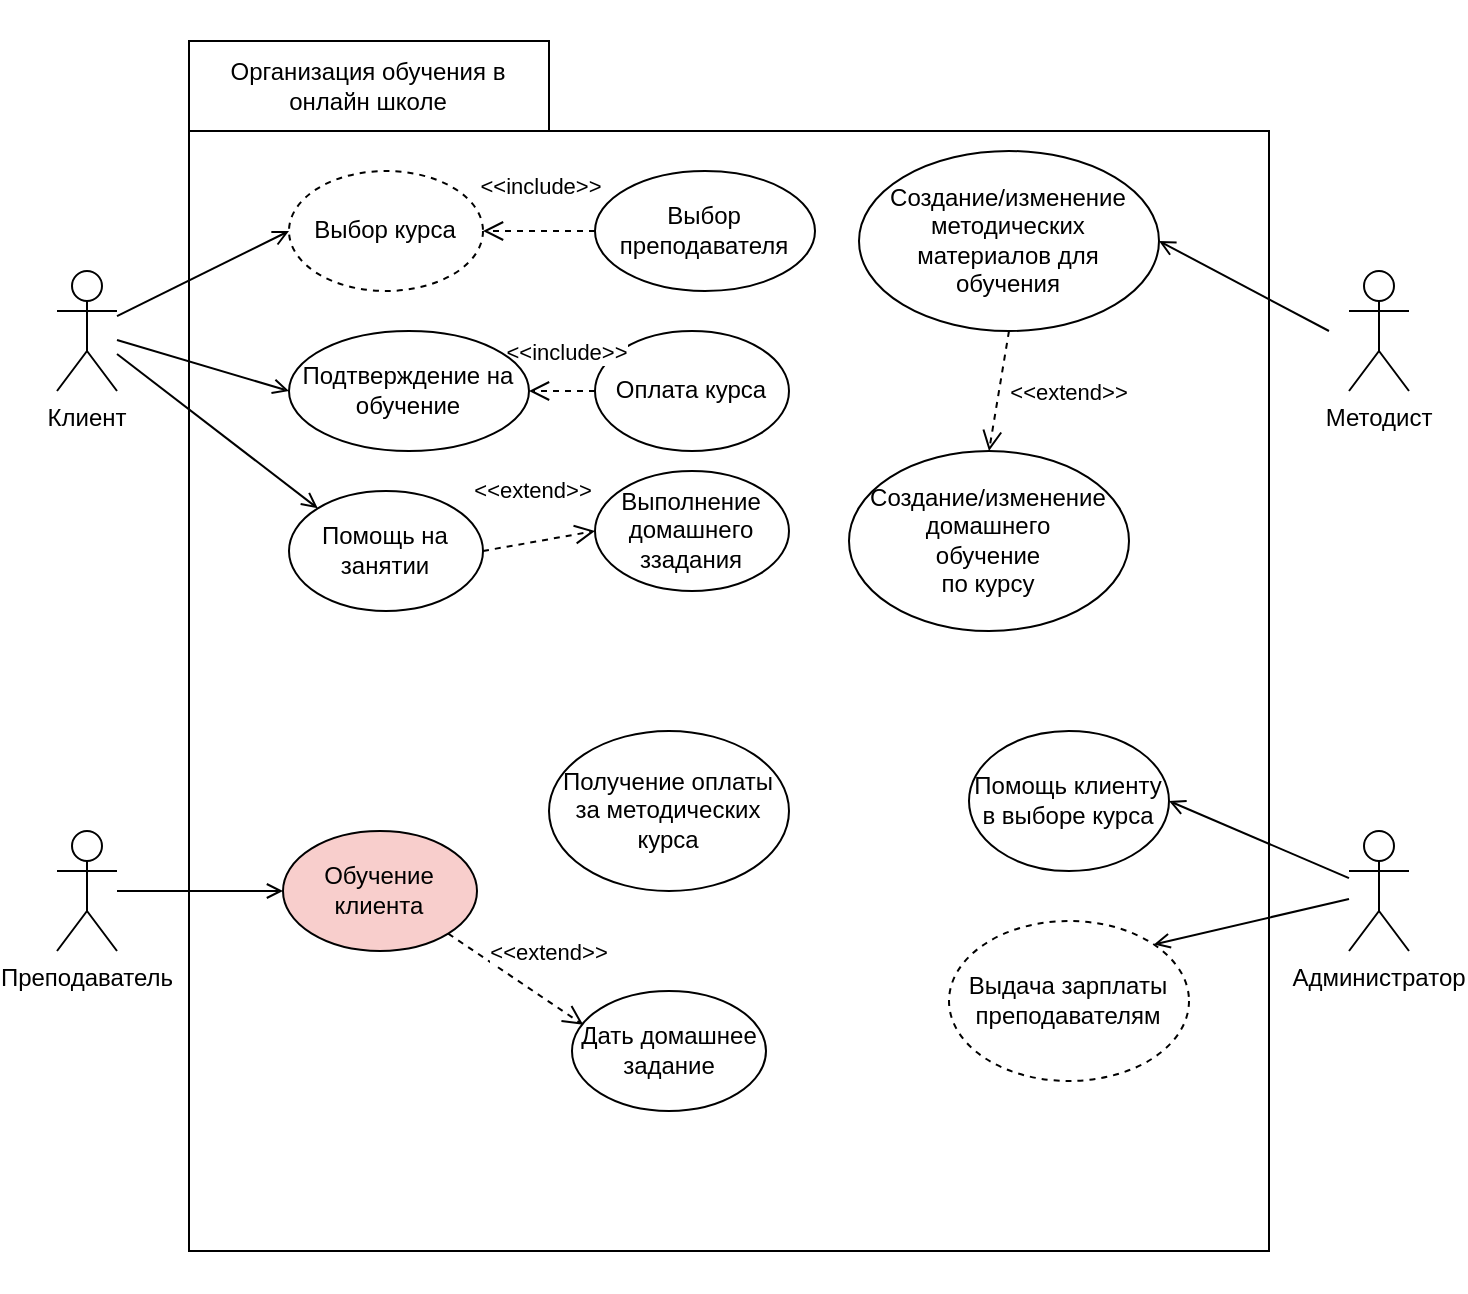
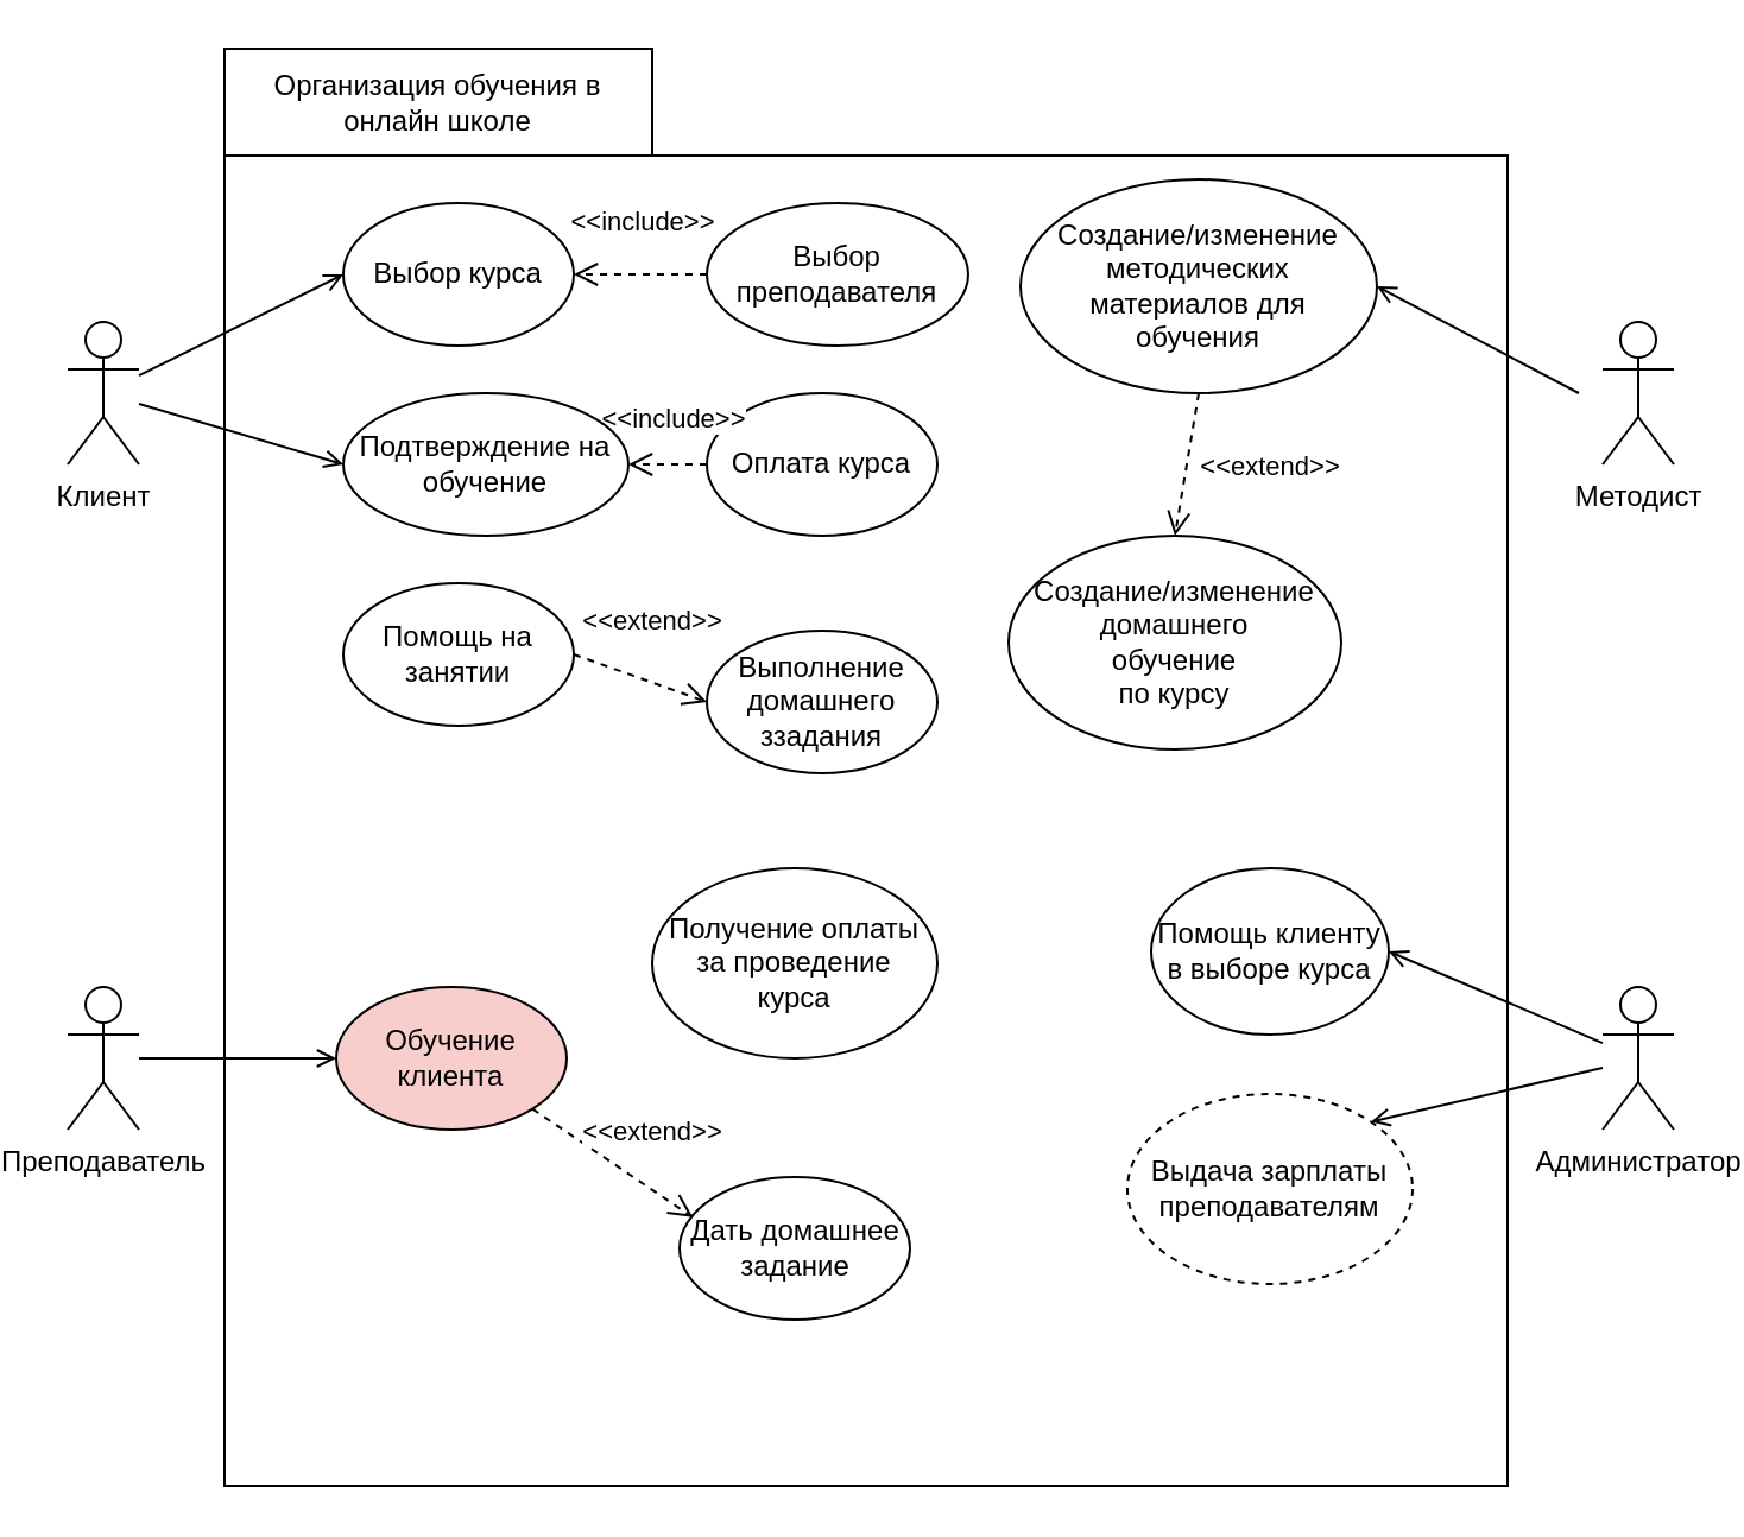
- <mxCell id="9" value="Выбор курса" style="ellipse;whiteSpace=wrap;html=1;dashed=1;" vertex="1" parent="1"><mxGeometry x="136" y="85" width="97" height="60" as="geometry" /></mxCell>
+ <mxCell id="9" value="Выбор курса" style="ellipse;whiteSpace=wrap;html=1;" vertex="1" parent="1"><mxGeometry x="136" y="85" width="97" height="60" as="geometry" /></mxCell>
- <mxCell id="21" style="rounded=0;orthogonalLoop=1;jettySize=auto;html=1;entryX=0;entryY=0;entryDx=0;entryDy=0;endArrow=open;endFill=0;" edge="1" parent="1" source="4" target="20"><mxGeometry relative="1" as="geometry"><mxPoint x="60" y="179" as="sourcePoint" /><mxPoint x="146" y="205" as="targetPoint" /></mxGeometry></mxCell>
- <mxCell id="23" value="Выполнение домашнего ззадания" style="ellipse;whiteSpace=wrap;html=1;" vertex="1" parent="1"><mxGeometry x="289" y="235" width="97" height="60" as="geometry" /></mxCell>
+ <mxCell id="23" value="Выполнение домашнего ззадания" style="ellipse;whiteSpace=wrap;html=1;" vertex="1" parent="1"><mxGeometry x="289" y="265" width="97" height="60" as="geometry" /></mxCell>
- <mxCell id="18" value="Получение оплаты за методических &lt;br&gt;курса" style="ellipse;whiteSpace=wrap;html=1;" vertex="1" parent="1"><mxGeometry x="266" y="365" width="120" height="80" as="geometry" /></mxCell>
+ <mxCell id="18" value="Получение оплаты за проведение &lt;br&gt;курса" style="ellipse;whiteSpace=wrap;html=1;" vertex="1" parent="1"><mxGeometry x="266" y="365" width="120" height="80" as="geometry" /></mxCell>
